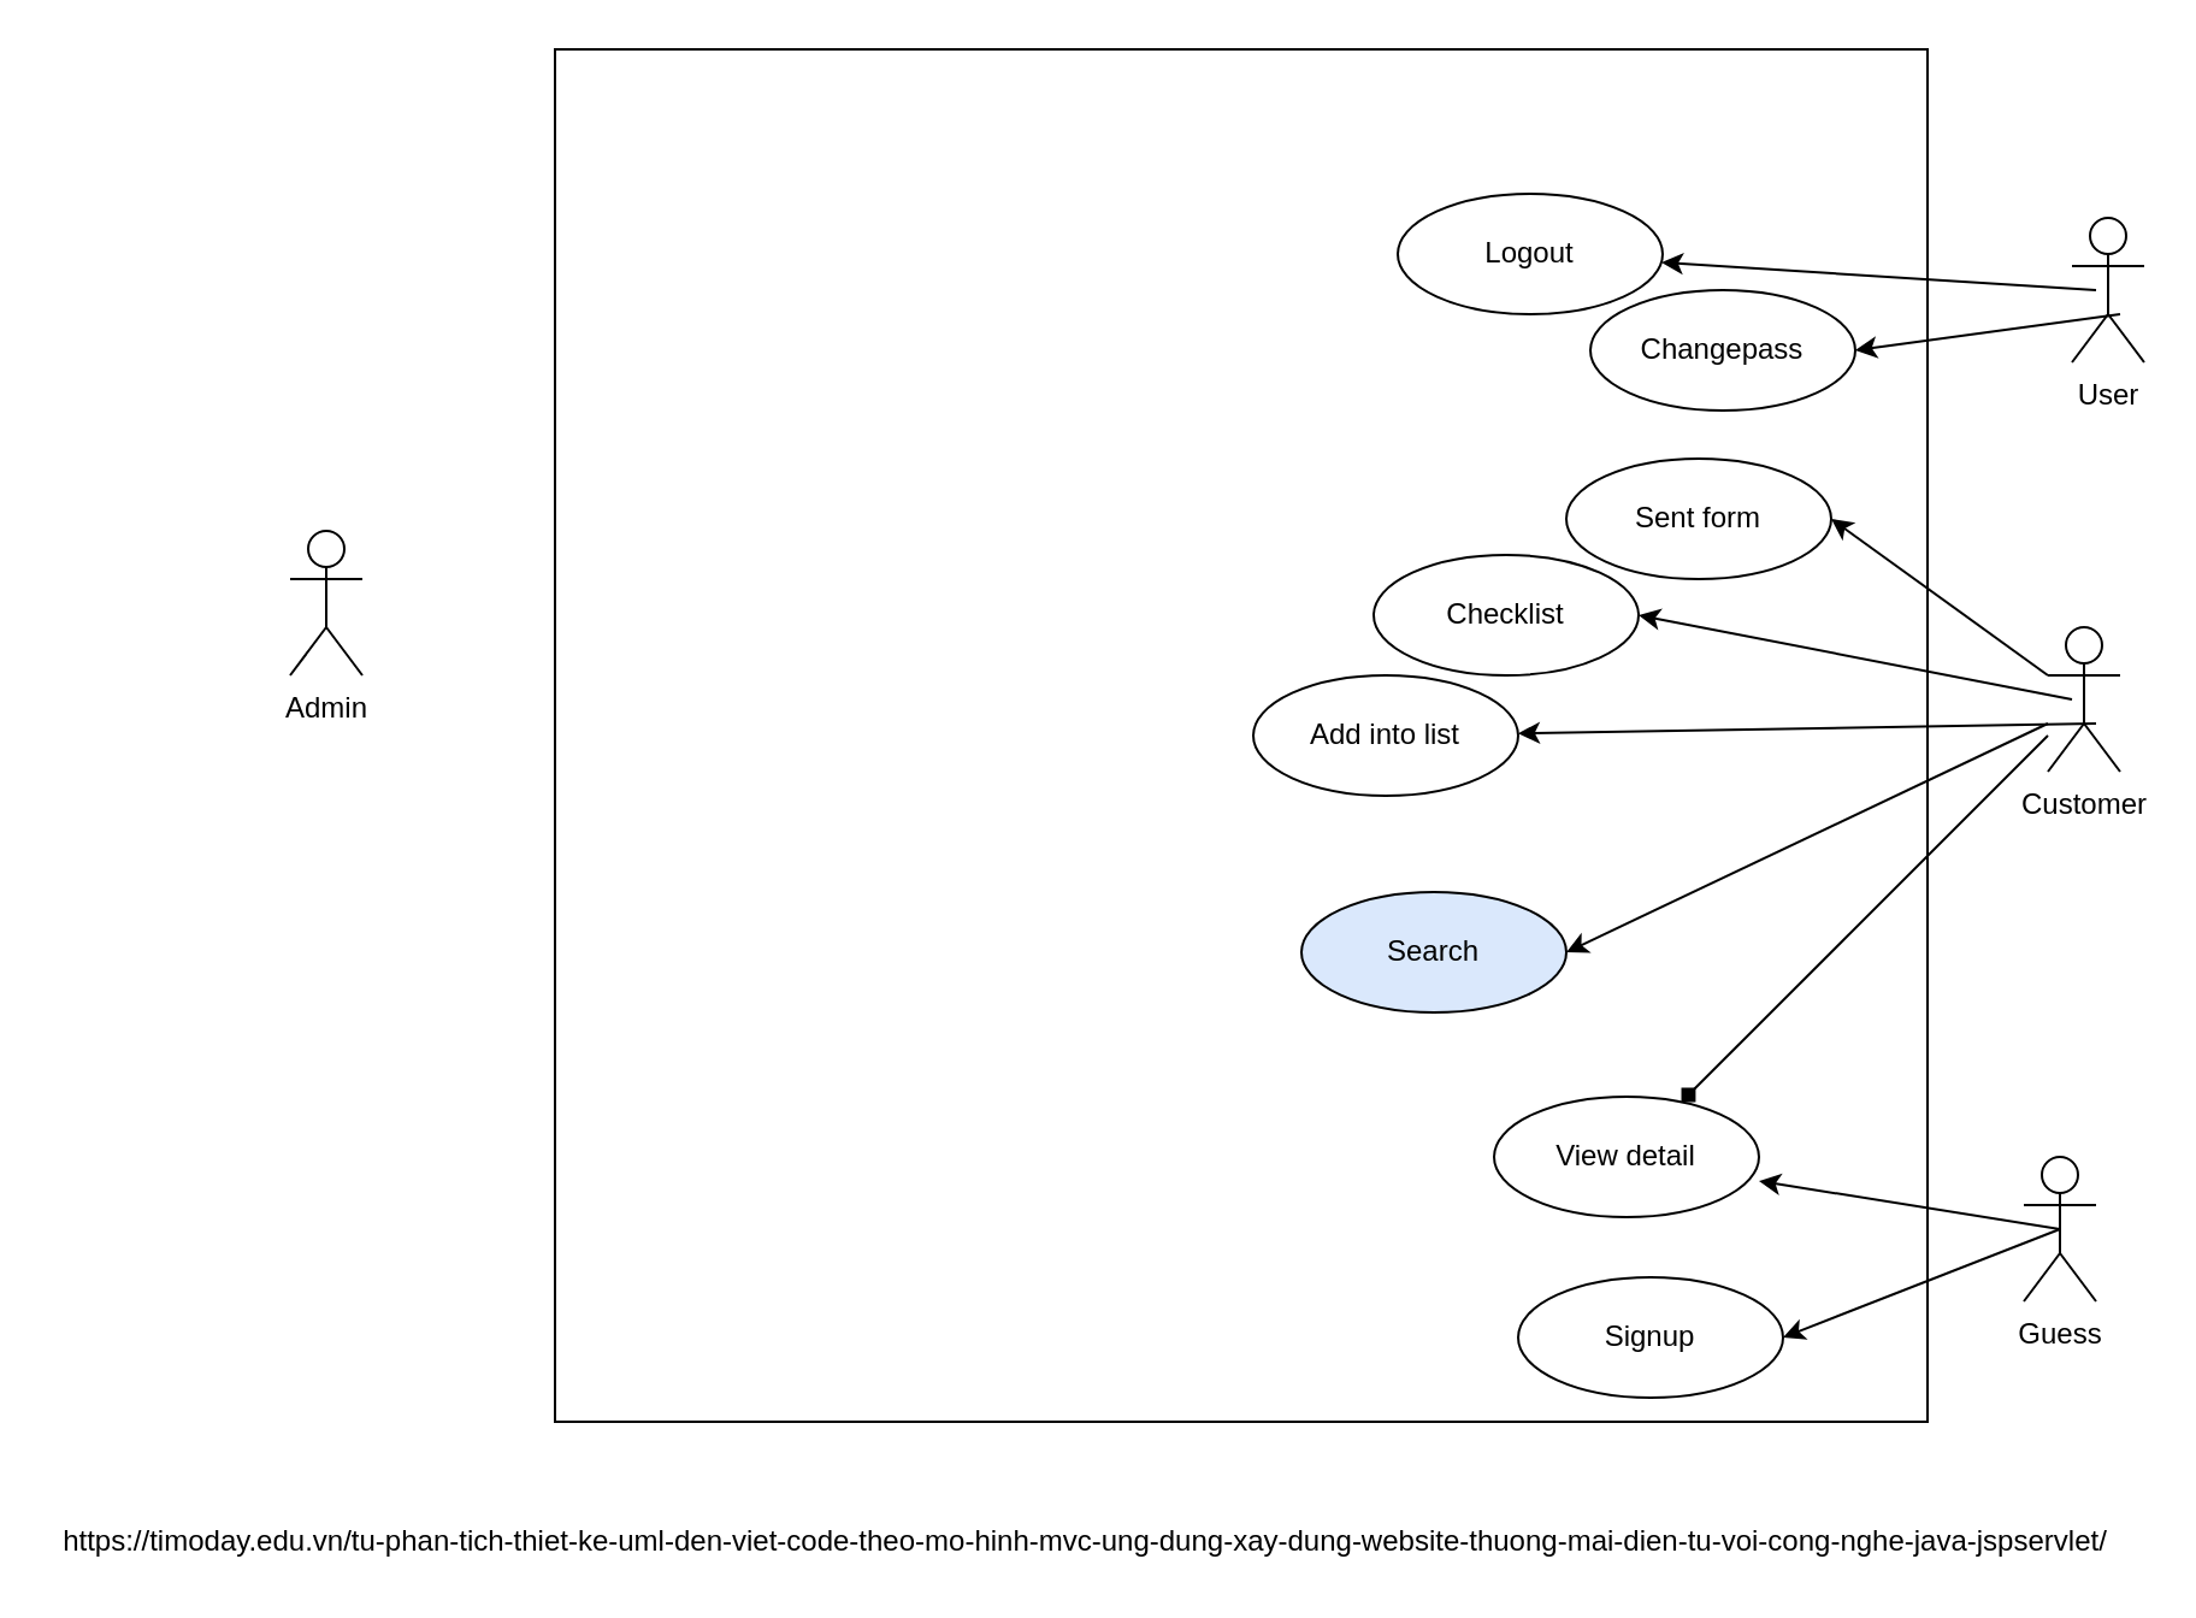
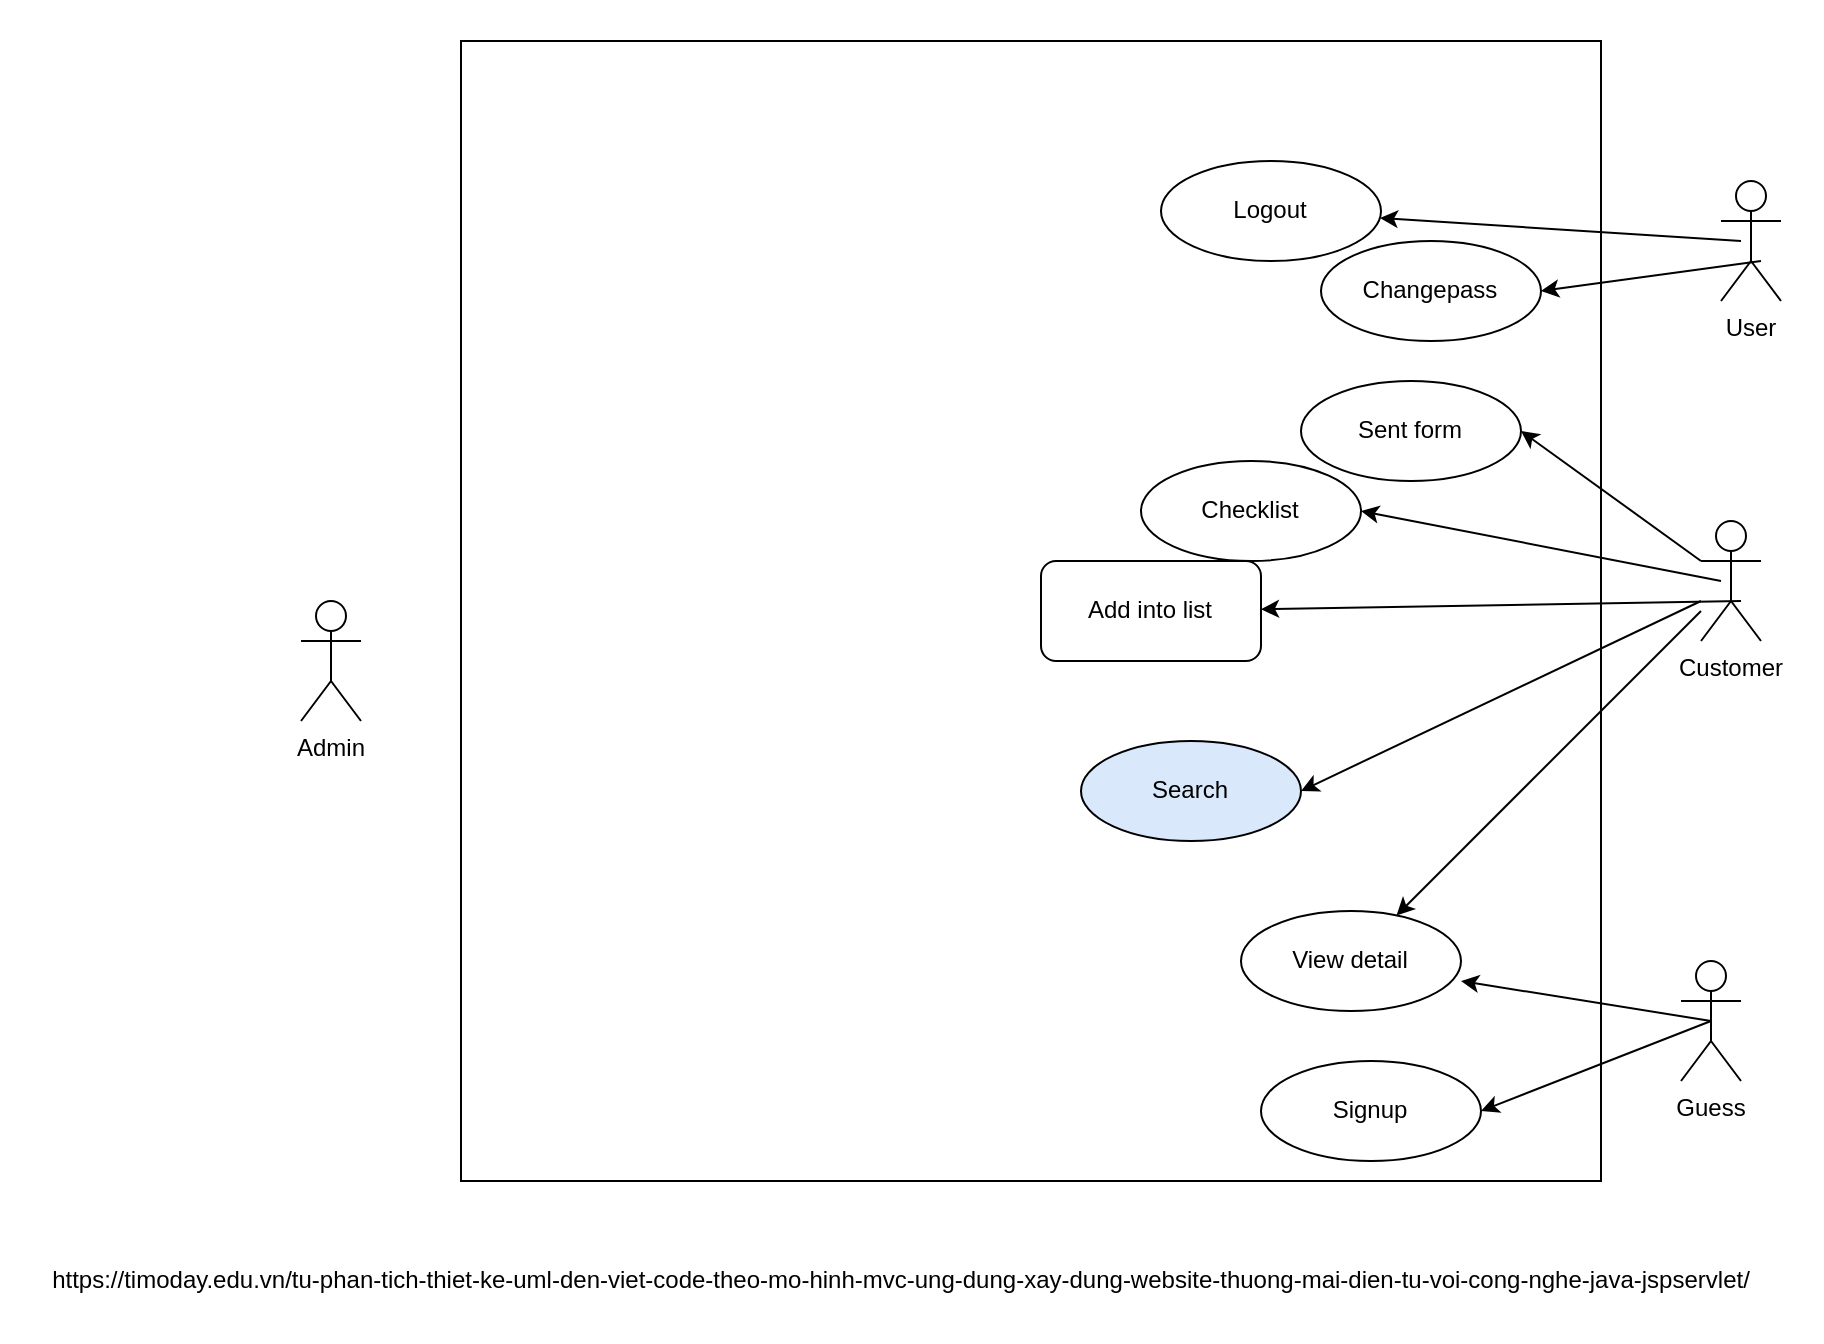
- <mxCell id="3" value="Admin" style="shape=umlActor;verticalLabelPosition=bottom;verticalAlign=top;html=1;outlineConnect=0;" vertex="1" parent="1"><mxGeometry x="120" y="220" width="30" height="60" as="geometry" /></mxCell>
+ <mxCell id="3" value="Admin" style="shape=umlActor;verticalLabelPosition=bottom;verticalAlign=top;html=1;outlineConnect=0;" vertex="1" parent="1"><mxGeometry x="150" y="300" width="30" height="60" as="geometry" /></mxCell>
- <mxCell id="14" value="Add into list" style="ellipse;whiteSpace=wrap;html=1;" vertex="1" parent="1"><mxGeometry x="520" y="280" width="110" height="50" as="geometry" /></mxCell>
+ <mxCell id="14" value="Add into list" style="whiteSpace=wrap;html=1;rounded=1;" vertex="1" parent="1"><mxGeometry x="520" y="280" width="110" height="50" as="geometry" /></mxCell>
- <mxCell id="20" value="" style="endArrow=diamond;html=1;" edge="1" parent="1" source="5" target="8"><mxGeometry width="50" height="50" relative="1" as="geometry"><mxPoint x="890" y="320" as="sourcePoint" /><mxPoint x="650.985" y="391.285" as="targetPoint" /></mxGeometry></mxCell>
+ <mxCell id="20" value="" style="endArrow=classic;html=1;" edge="1" parent="1" source="5" target="8"><mxGeometry width="50" height="50" relative="1" as="geometry"><mxPoint x="890" y="320" as="sourcePoint" /><mxPoint x="650.985" y="391.285" as="targetPoint" /></mxGeometry></mxCell>
